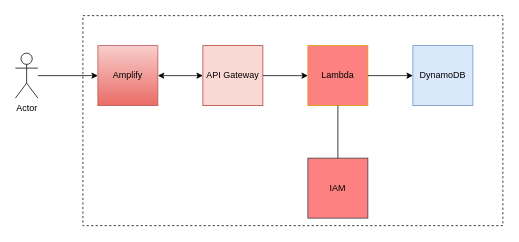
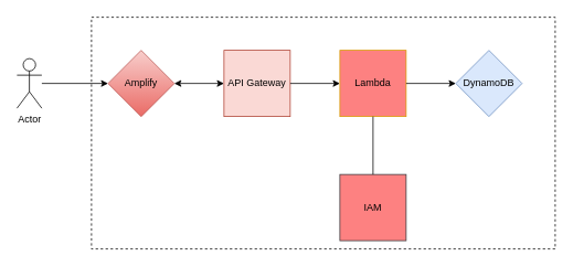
- <mxCell id="2" value="Amplify" style="whiteSpace=wrap;html=1;aspect=fixed;fillColor=#f8cecc;strokeColor=#b85450;gradientColor=#ea6b66;" vertex="1" parent="1"><mxGeometry x="130" y="60" width="80" height="80" as="geometry" /></mxCell>
+ <mxCell id="2" value="Amplify" style="rhombus;whiteSpace=wrap;html=1;aspect=fixed;fillColor=#f8cecc;strokeColor=#b85450;gradientColor=#ea6b66;" vertex="1" parent="1"><mxGeometry x="130" y="60" width="80" height="80" as="geometry" /></mxCell>
- <mxCell id="5" value="DynamoDB" style="whiteSpace=wrap;html=1;aspect=fixed;fillColor=#dae8fc;strokeColor=#6c8ebf;" vertex="1" parent="1"><mxGeometry x="550" y="60" width="80" height="80" as="geometry" /></mxCell>
+ <mxCell id="5" value="DynamoDB" style="rhombus;whiteSpace=wrap;html=1;aspect=fixed;fillColor=#dae8fc;strokeColor=#6c8ebf;" vertex="1" parent="1"><mxGeometry x="550" y="60" width="80" height="80" as="geometry" /></mxCell>
